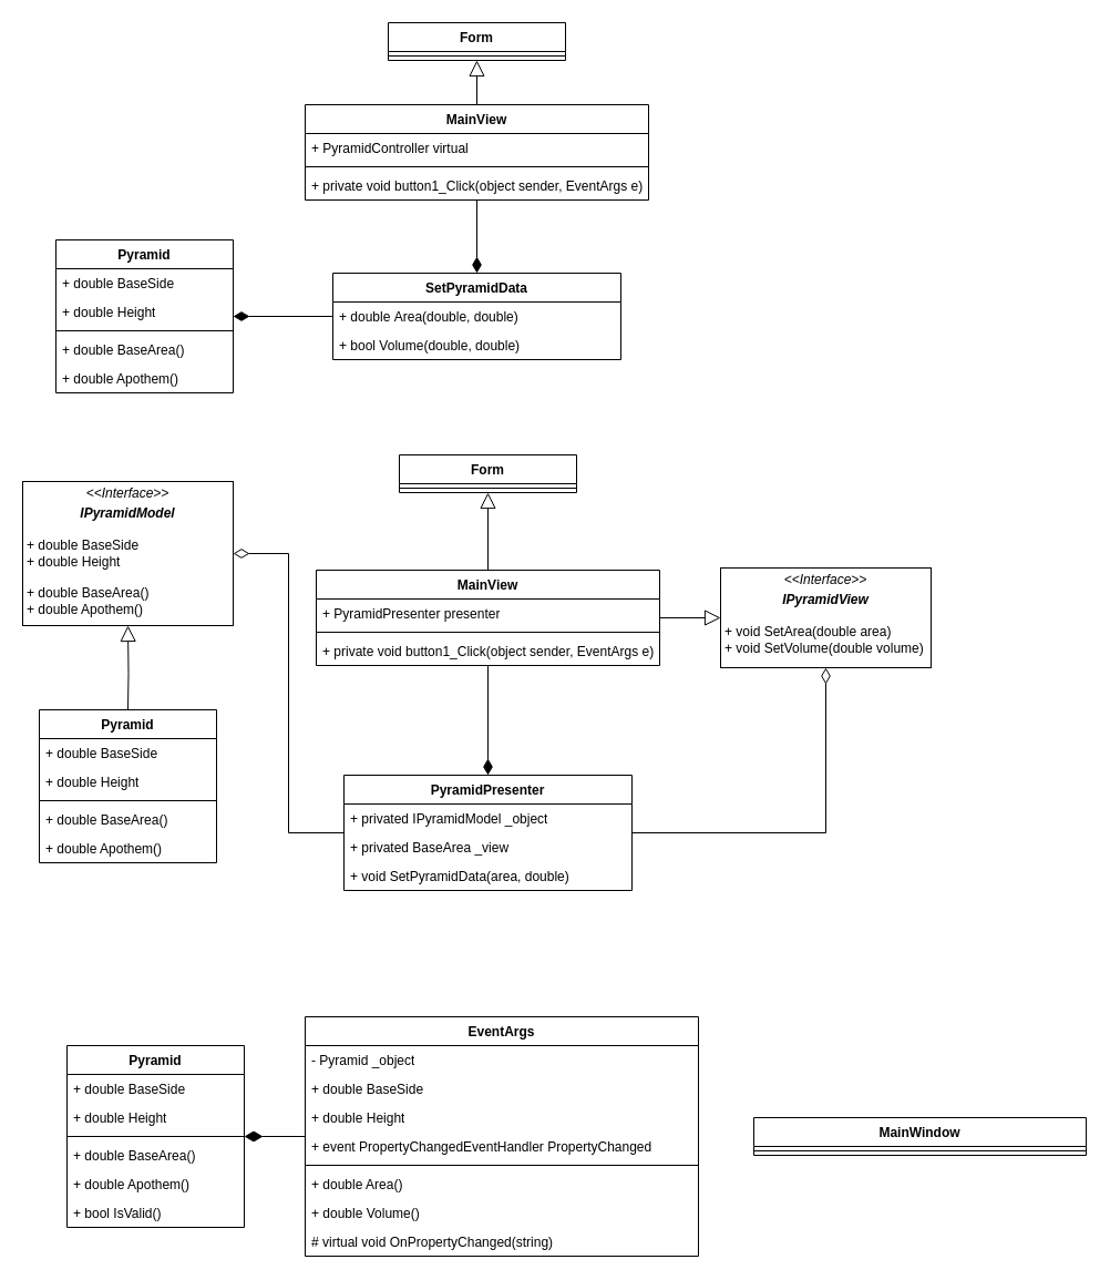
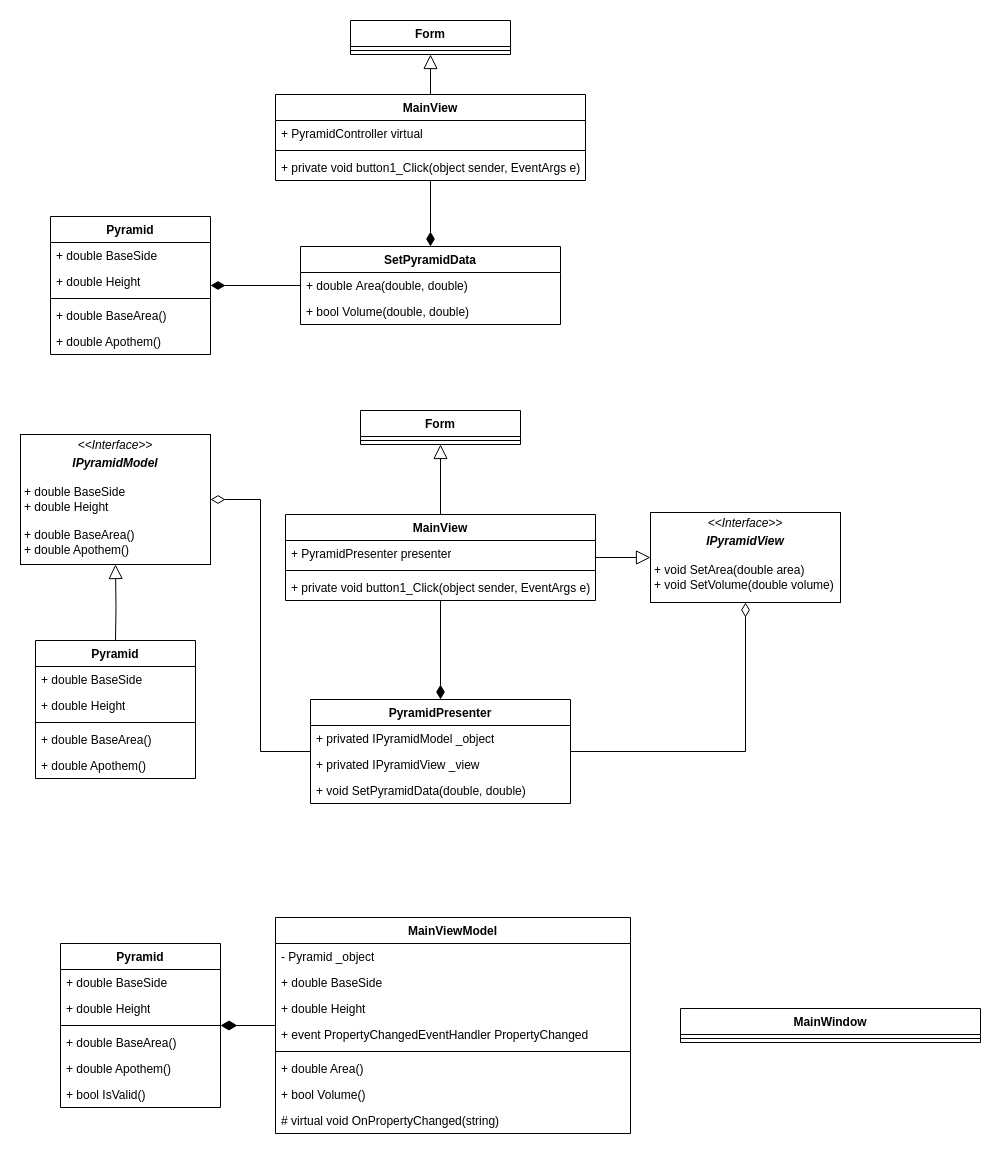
- <mxCell id="20" value="+ privated BaseArea _view" style="text;strokeColor=none;fillColor=none;align=left;verticalAlign=top;spacingLeft=4;spacingRight=4;overflow=hidden;rotatable=0;points=[[0,0.5],[1,0.5]];portConstraint=eastwest;whiteSpace=wrap;html=1;" vertex="1" parent="18"><mxGeometry y="52" width="260" height="26" as="geometry" /></mxCell>
+ <mxCell id="20" value="+ privated IPyramidView _view" style="text;strokeColor=none;fillColor=none;align=left;verticalAlign=top;spacingLeft=4;spacingRight=4;overflow=hidden;rotatable=0;points=[[0,0.5],[1,0.5]];portConstraint=eastwest;whiteSpace=wrap;html=1;" vertex="1" parent="18"><mxGeometry y="52" width="260" height="26" as="geometry" /></mxCell>
- <mxCell id="21" value="+ void SetPyramidData(area, double)" style="text;strokeColor=none;fillColor=none;align=left;verticalAlign=top;spacingLeft=4;spacingRight=4;overflow=hidden;rotatable=0;points=[[0,0.5],[1,0.5]];portConstraint=eastwest;whiteSpace=wrap;html=1;" vertex="1" parent="18"><mxGeometry y="78" width="260" height="26" as="geometry" /></mxCell>
+ <mxCell id="21" value="+ void SetPyramidData(double, double)" style="text;strokeColor=none;fillColor=none;align=left;verticalAlign=top;spacingLeft=4;spacingRight=4;overflow=hidden;rotatable=0;points=[[0,0.5],[1,0.5]];portConstraint=eastwest;whiteSpace=wrap;html=1;" vertex="1" parent="18"><mxGeometry y="78" width="260" height="26" as="geometry" /></mxCell>
- <mxCell id="52" value="EventArgs" style="swimlane;fontStyle=1;align=center;verticalAlign=top;childLayout=stackLayout;horizontal=1;startSize=26;horizontalStack=0;resizeParent=1;resizeParentMax=0;resizeLast=0;collapsible=1;marginBottom=0;whiteSpace=wrap;html=1;" vertex="1" parent="1"><mxGeometry x="275" y="917" width="355" height="216" as="geometry" /></mxCell>
+ <mxCell id="52" value="MainViewModel" style="swimlane;fontStyle=1;align=center;verticalAlign=top;childLayout=stackLayout;horizontal=1;startSize=26;horizontalStack=0;resizeParent=1;resizeParentMax=0;resizeLast=0;collapsible=1;marginBottom=0;whiteSpace=wrap;html=1;" vertex="1" parent="1"><mxGeometry x="275" y="917" width="355" height="216" as="geometry" /></mxCell>
- <mxCell id="59" value="+ double Volume()" style="text;strokeColor=none;fillColor=none;align=left;verticalAlign=top;spacingLeft=4;spacingRight=4;overflow=hidden;rotatable=0;points=[[0,0.5],[1,0.5]];portConstraint=eastwest;whiteSpace=wrap;html=1;" vertex="1" parent="52"><mxGeometry y="164" width="355" height="26" as="geometry" /></mxCell>
+ <mxCell id="59" value="+ bool Volume()" style="text;strokeColor=none;fillColor=none;align=left;verticalAlign=top;spacingLeft=4;spacingRight=4;overflow=hidden;rotatable=0;points=[[0,0.5],[1,0.5]];portConstraint=eastwest;whiteSpace=wrap;html=1;" vertex="1" parent="52"><mxGeometry y="164" width="355" height="26" as="geometry" /></mxCell>
